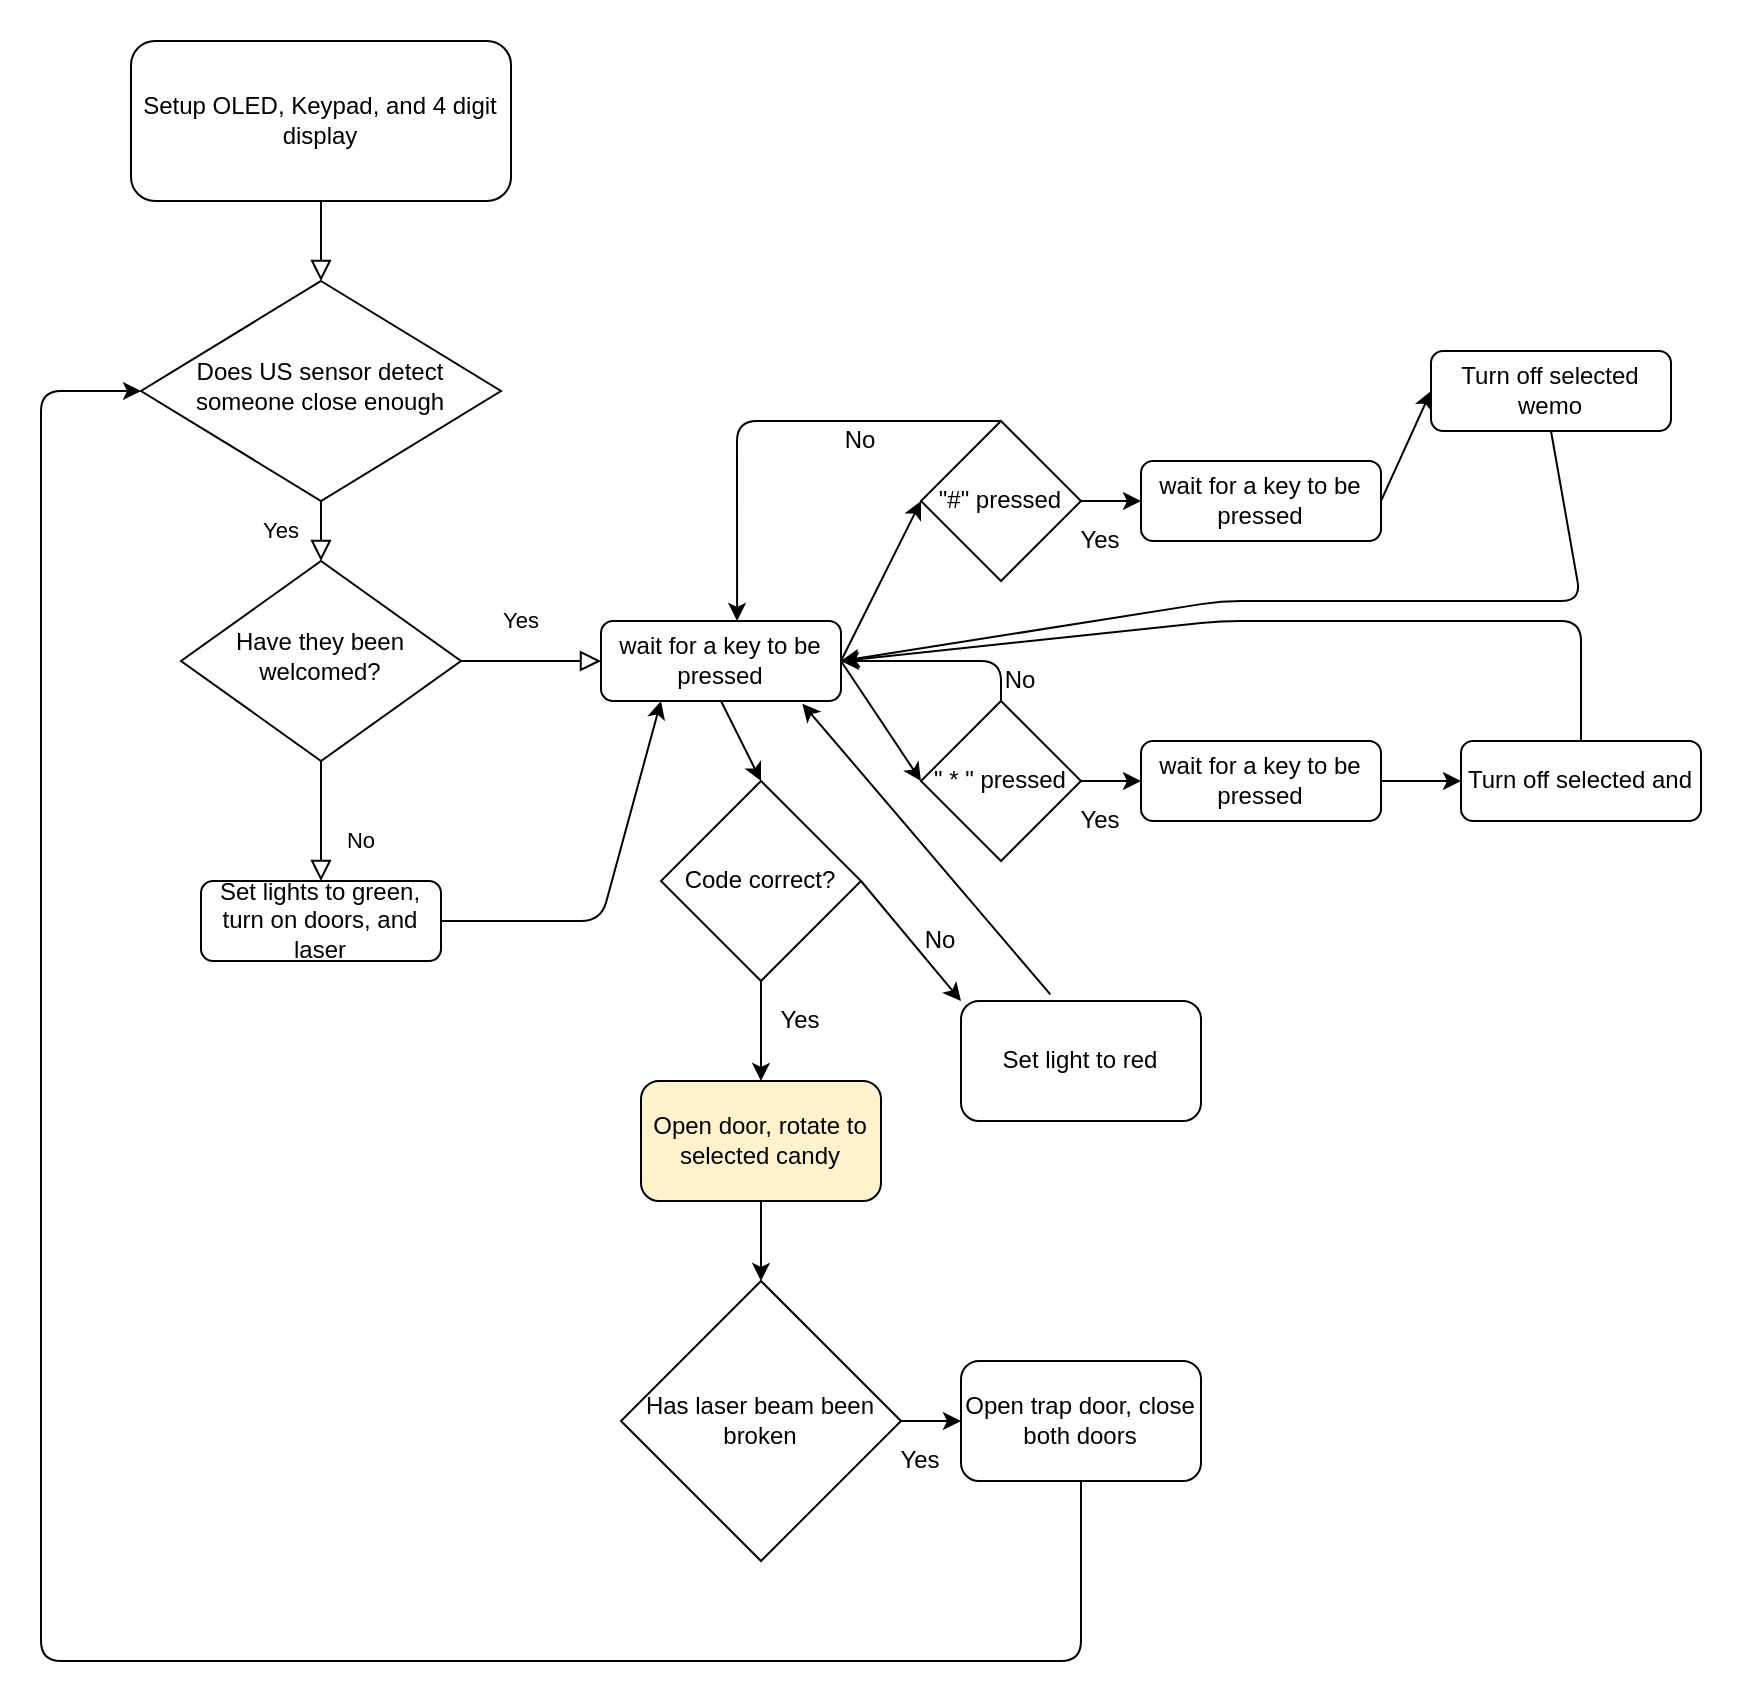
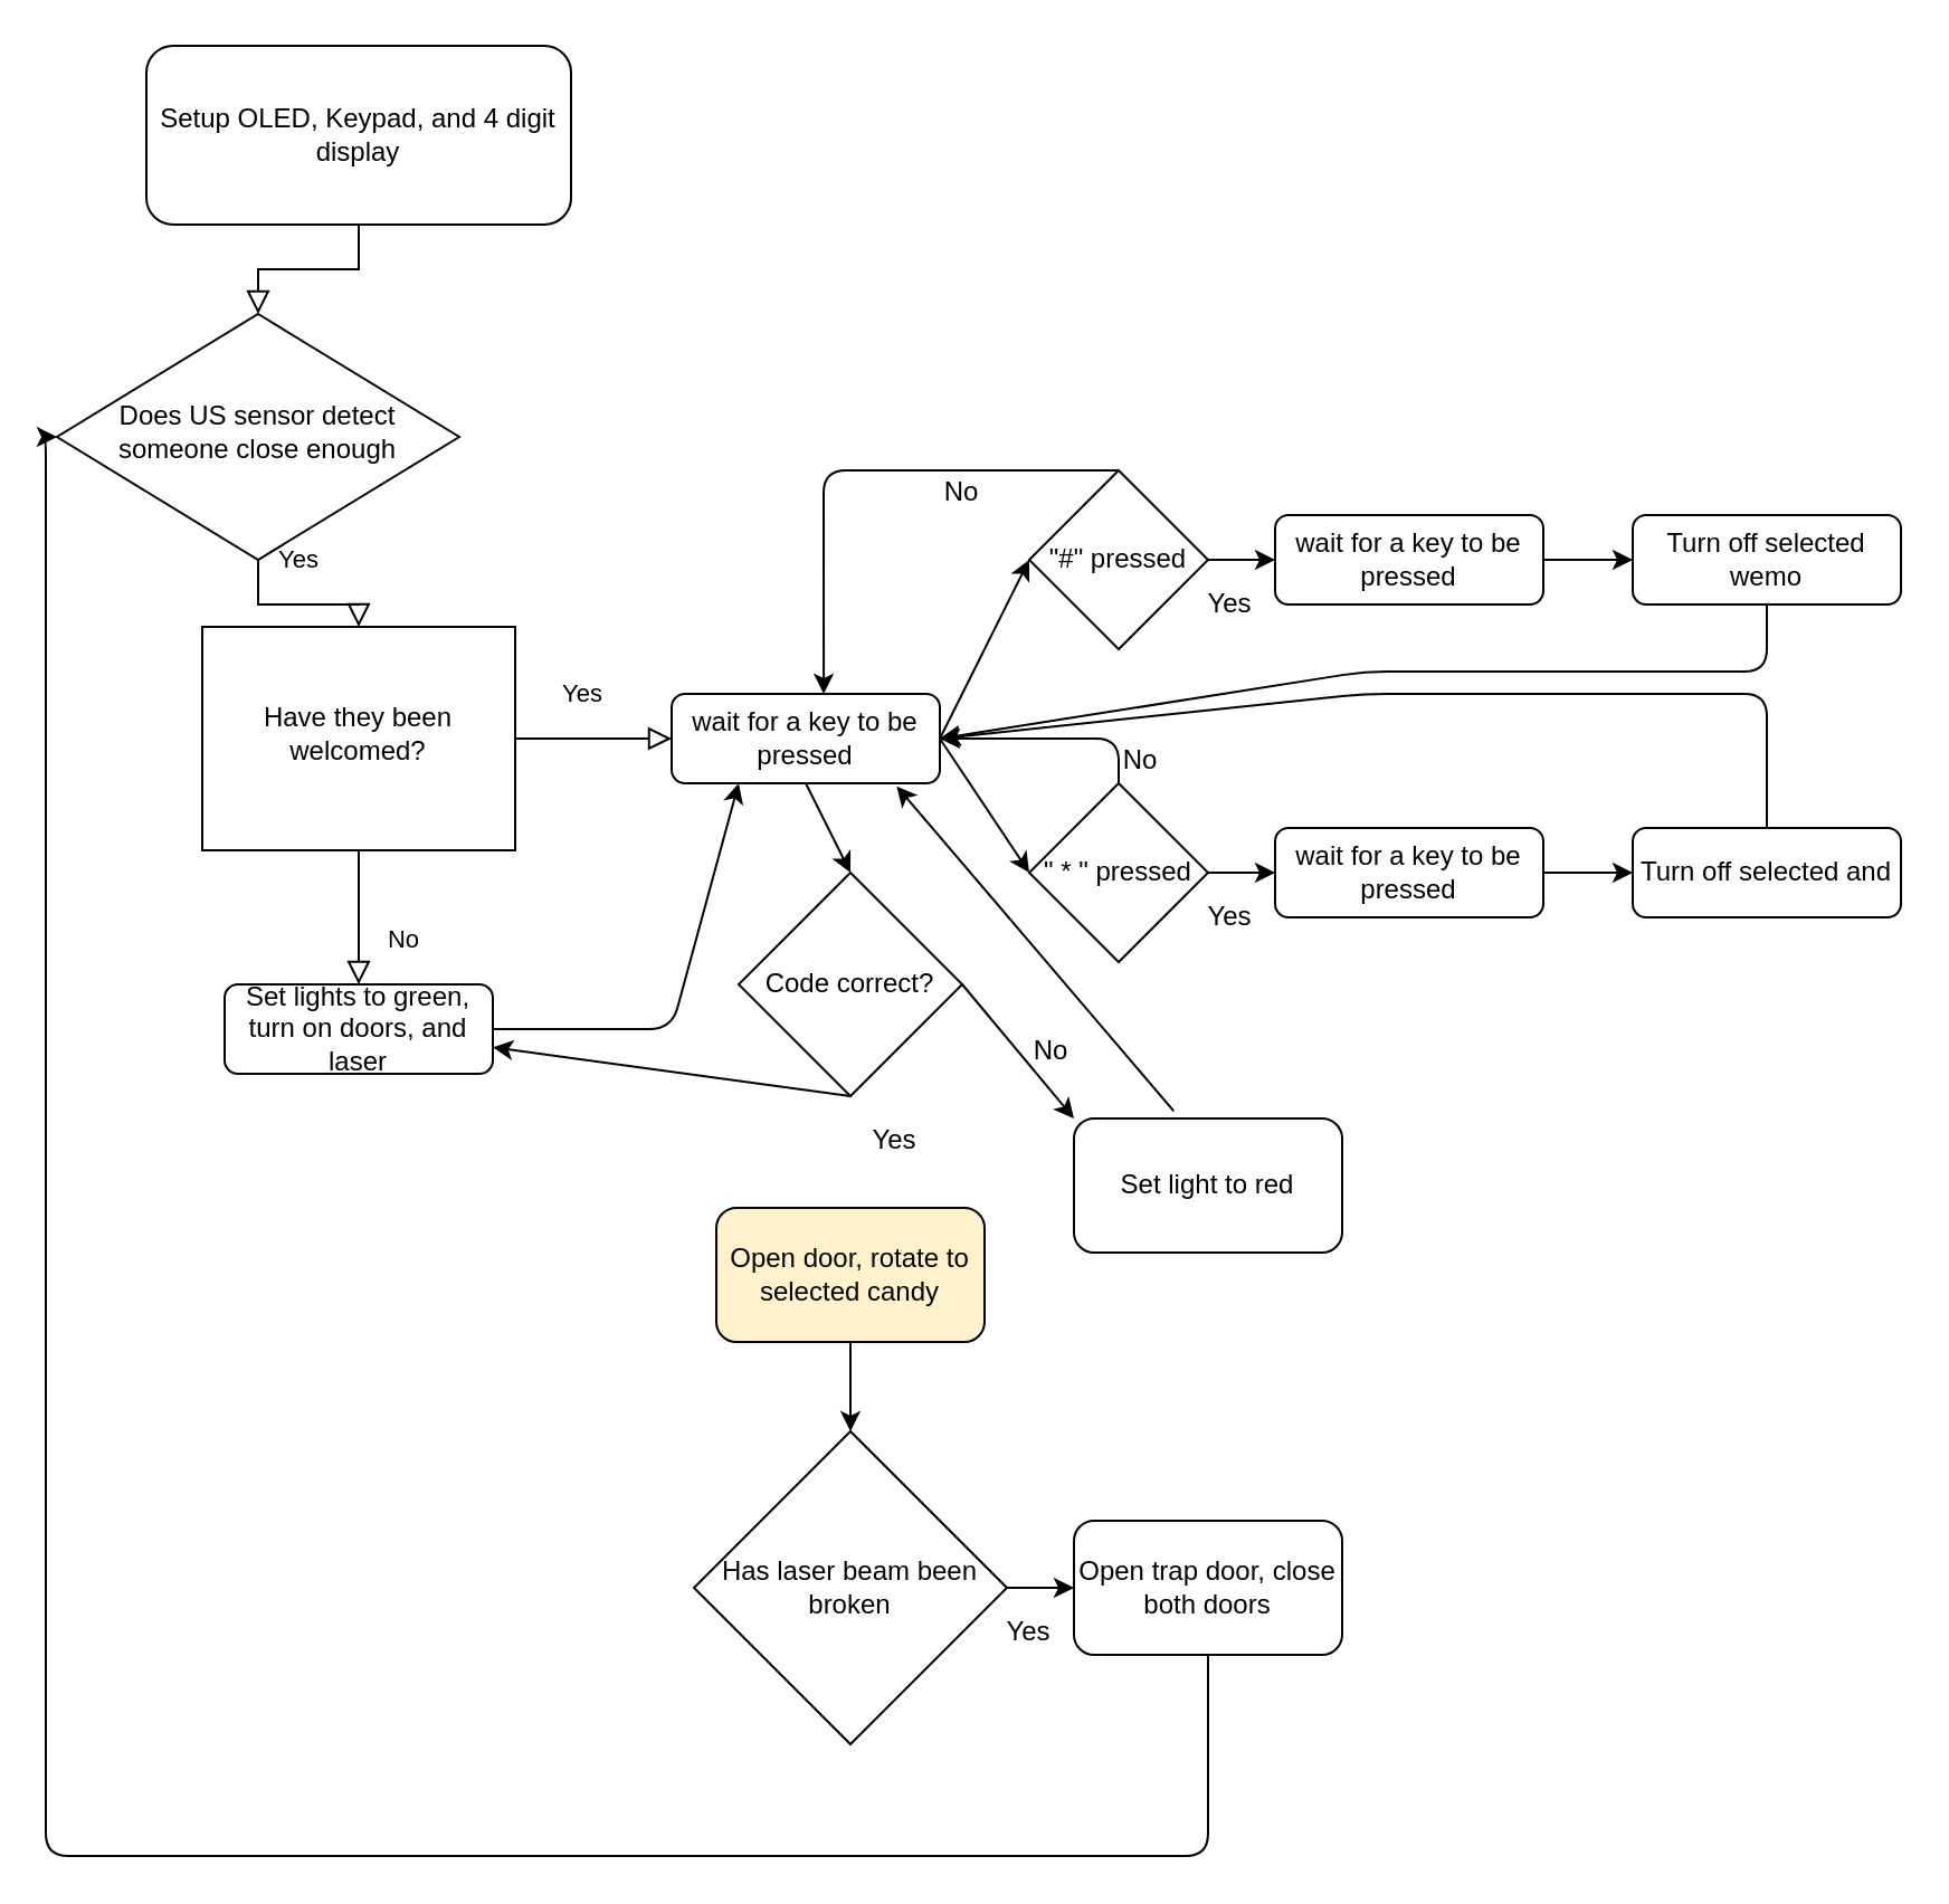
- <mxCell id="5" value="Does US sensor detect someone close enough" style="rhombus;whiteSpace=wrap;html=1;shadow=0;fontFamily=Helvetica;fontSize=12;align=center;strokeWidth=1;spacing=6;spacingTop=-4;" parent="1" vertex="1"><mxGeometry x="70" y="140" width="180" height="110" as="geometry" /></mxCell>
+ <mxCell id="5" value="Does US sensor detect someone close enough" style="rhombus;whiteSpace=wrap;html=1;shadow=0;fontFamily=Helvetica;fontSize=12;align=center;strokeWidth=1;spacing=6;spacingTop=-4;" parent="1" vertex="1"><mxGeometry x="25" y="140" width="180" height="110" as="geometry" /></mxCell>
- <mxCell id="42" value="Turn off selected wemo" style="rounded=1;whiteSpace=wrap;html=1;fontSize=12;glass=0;strokeWidth=1;shadow=0;" vertex="1" parent="1"><mxGeometry x="715" y="175" width="120" height="40" as="geometry" /></mxCell>
+ <mxCell id="42" value="Turn off selected wemo" style="rounded=1;whiteSpace=wrap;html=1;fontSize=12;glass=0;strokeWidth=1;shadow=0;" vertex="1" parent="1"><mxGeometry x="730" y="230" width="120" height="40" as="geometry" /></mxCell>
- <mxCell id="8" value="Have they been welcomed?" style="rhombus;whiteSpace=wrap;html=1;shadow=0;fontFamily=Helvetica;fontSize=12;align=center;strokeWidth=1;spacing=6;spacingTop=-4;" parent="1" vertex="1"><mxGeometry x="90" y="280" width="140" height="100" as="geometry" /></mxCell>
+ <mxCell id="8" value="Have they been welcomed?" style="whiteSpace=wrap;html=1;shadow=0;fontFamily=Helvetica;fontSize=12;align=center;strokeWidth=1;spacing=6;spacingTop=-4;rounded=0;" parent="1" vertex="1"><mxGeometry x="90" y="280" width="140" height="100" as="geometry" /></mxCell>
- <mxCell id="29" value="" style="endArrow=classic;html=1;exitX=0.5;exitY=1;exitDx=0;exitDy=0;" edge="1" parent="1" source="16" target="30"><mxGeometry width="50" height="50" relative="1" as="geometry"><mxPoint x="370" y="360" as="sourcePoint" /><mxPoint x="380" y="570" as="targetPoint" /></mxGeometry></mxCell>
+ <mxCell id="29" value="" style="endArrow=classic;html=1;exitX=0.5;exitY=1;exitDx=0;exitDy=0;" edge="1" parent="1" source="16" target="9"><mxGeometry width="50" height="50" relative="1" as="geometry"><mxPoint x="370" y="360" as="sourcePoint" /><mxPoint x="380" y="570" as="targetPoint" /></mxGeometry></mxCell>
